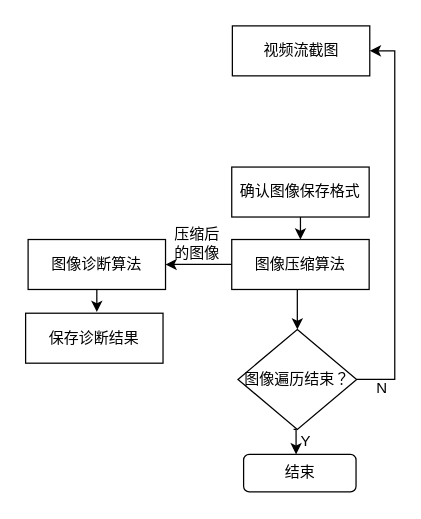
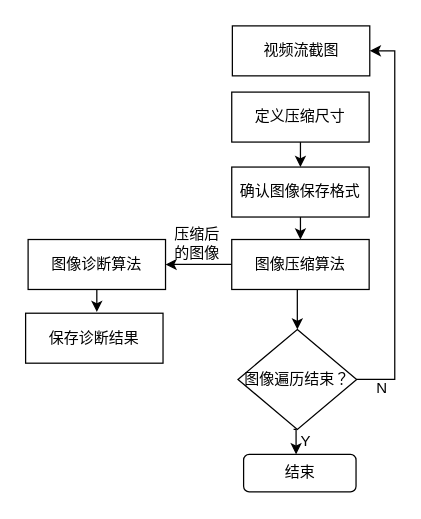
+ <mxCell id="7" value="定义压缩尺寸" style="rounded=0;whiteSpace=wrap;html=1;" vertex="1" parent="1"><mxGeometry x="185" y="73" width="110" height="40" as="geometry" /></mxCell>
+ <mxCell id="6" style="edgeStyle=orthogonalEdgeStyle;rounded=0;orthogonalLoop=1;jettySize=auto;html=1;exitX=0.5;exitY=1;exitDx=0;exitDy=0;entryX=0.5;entryY=0;entryDx=0;entryDy=0;" edge="1" parent="1" source="7" target="9"><mxGeometry relative="1" as="geometry" /></mxCell>
